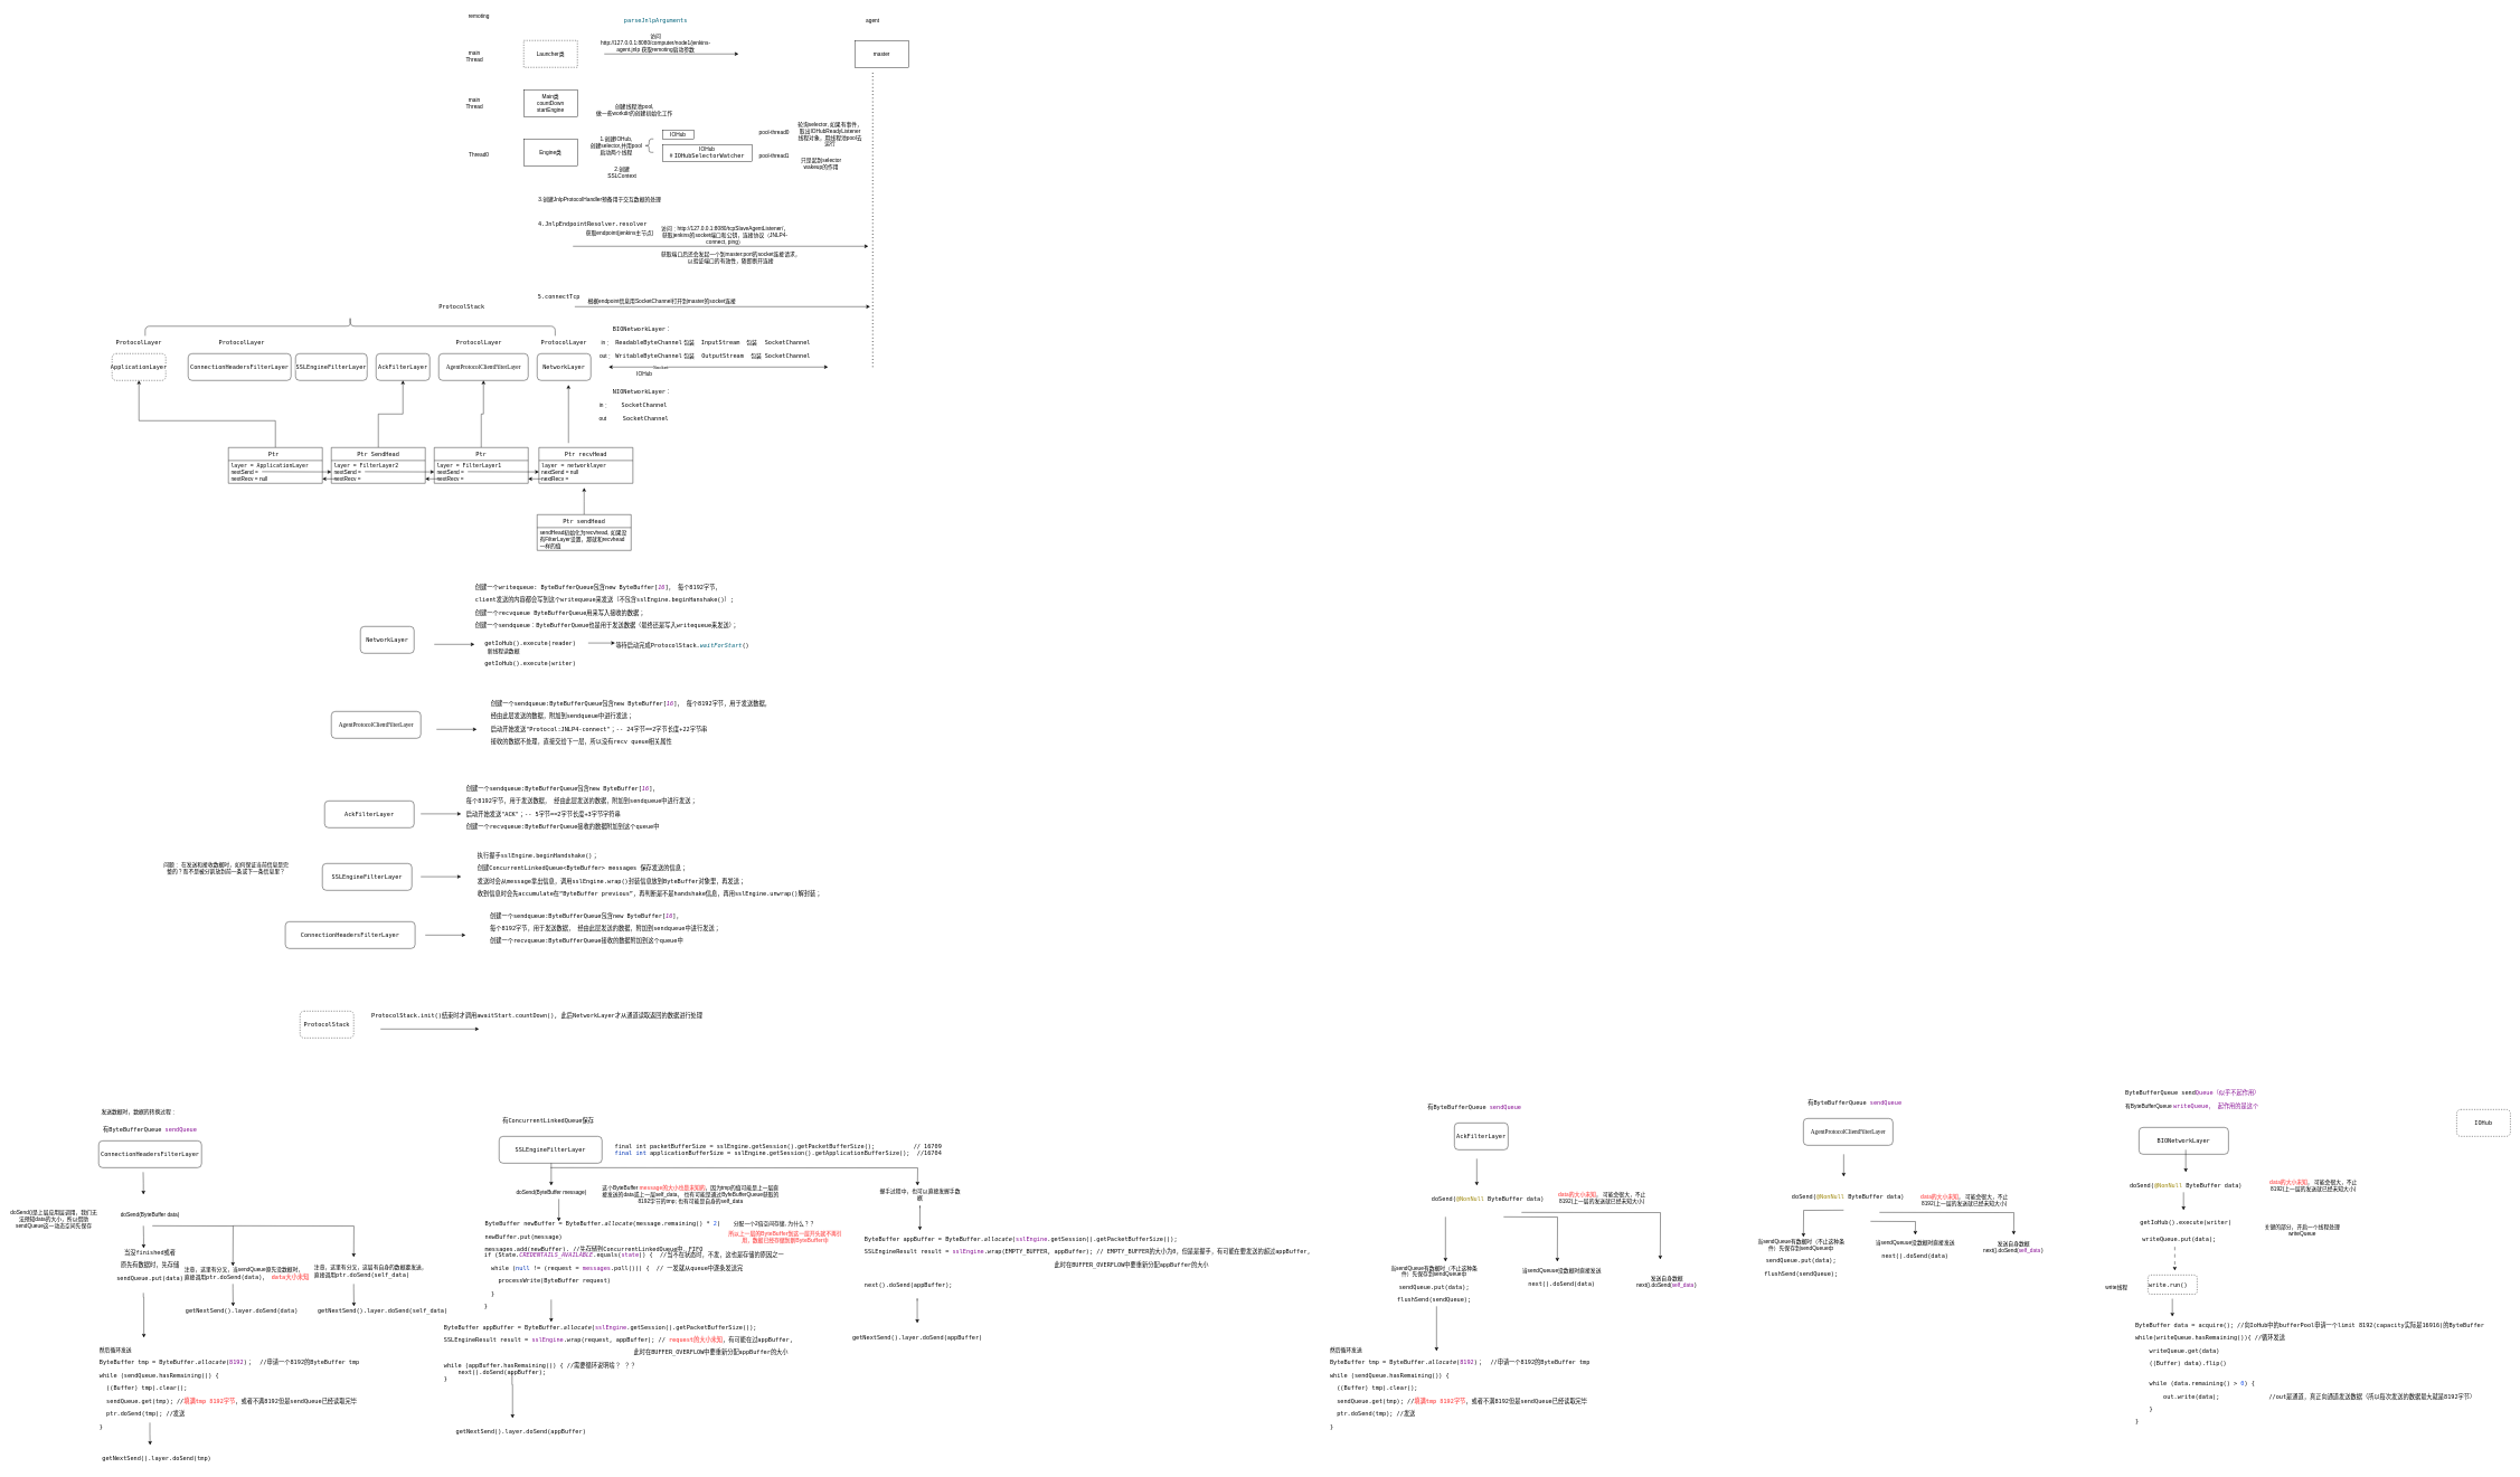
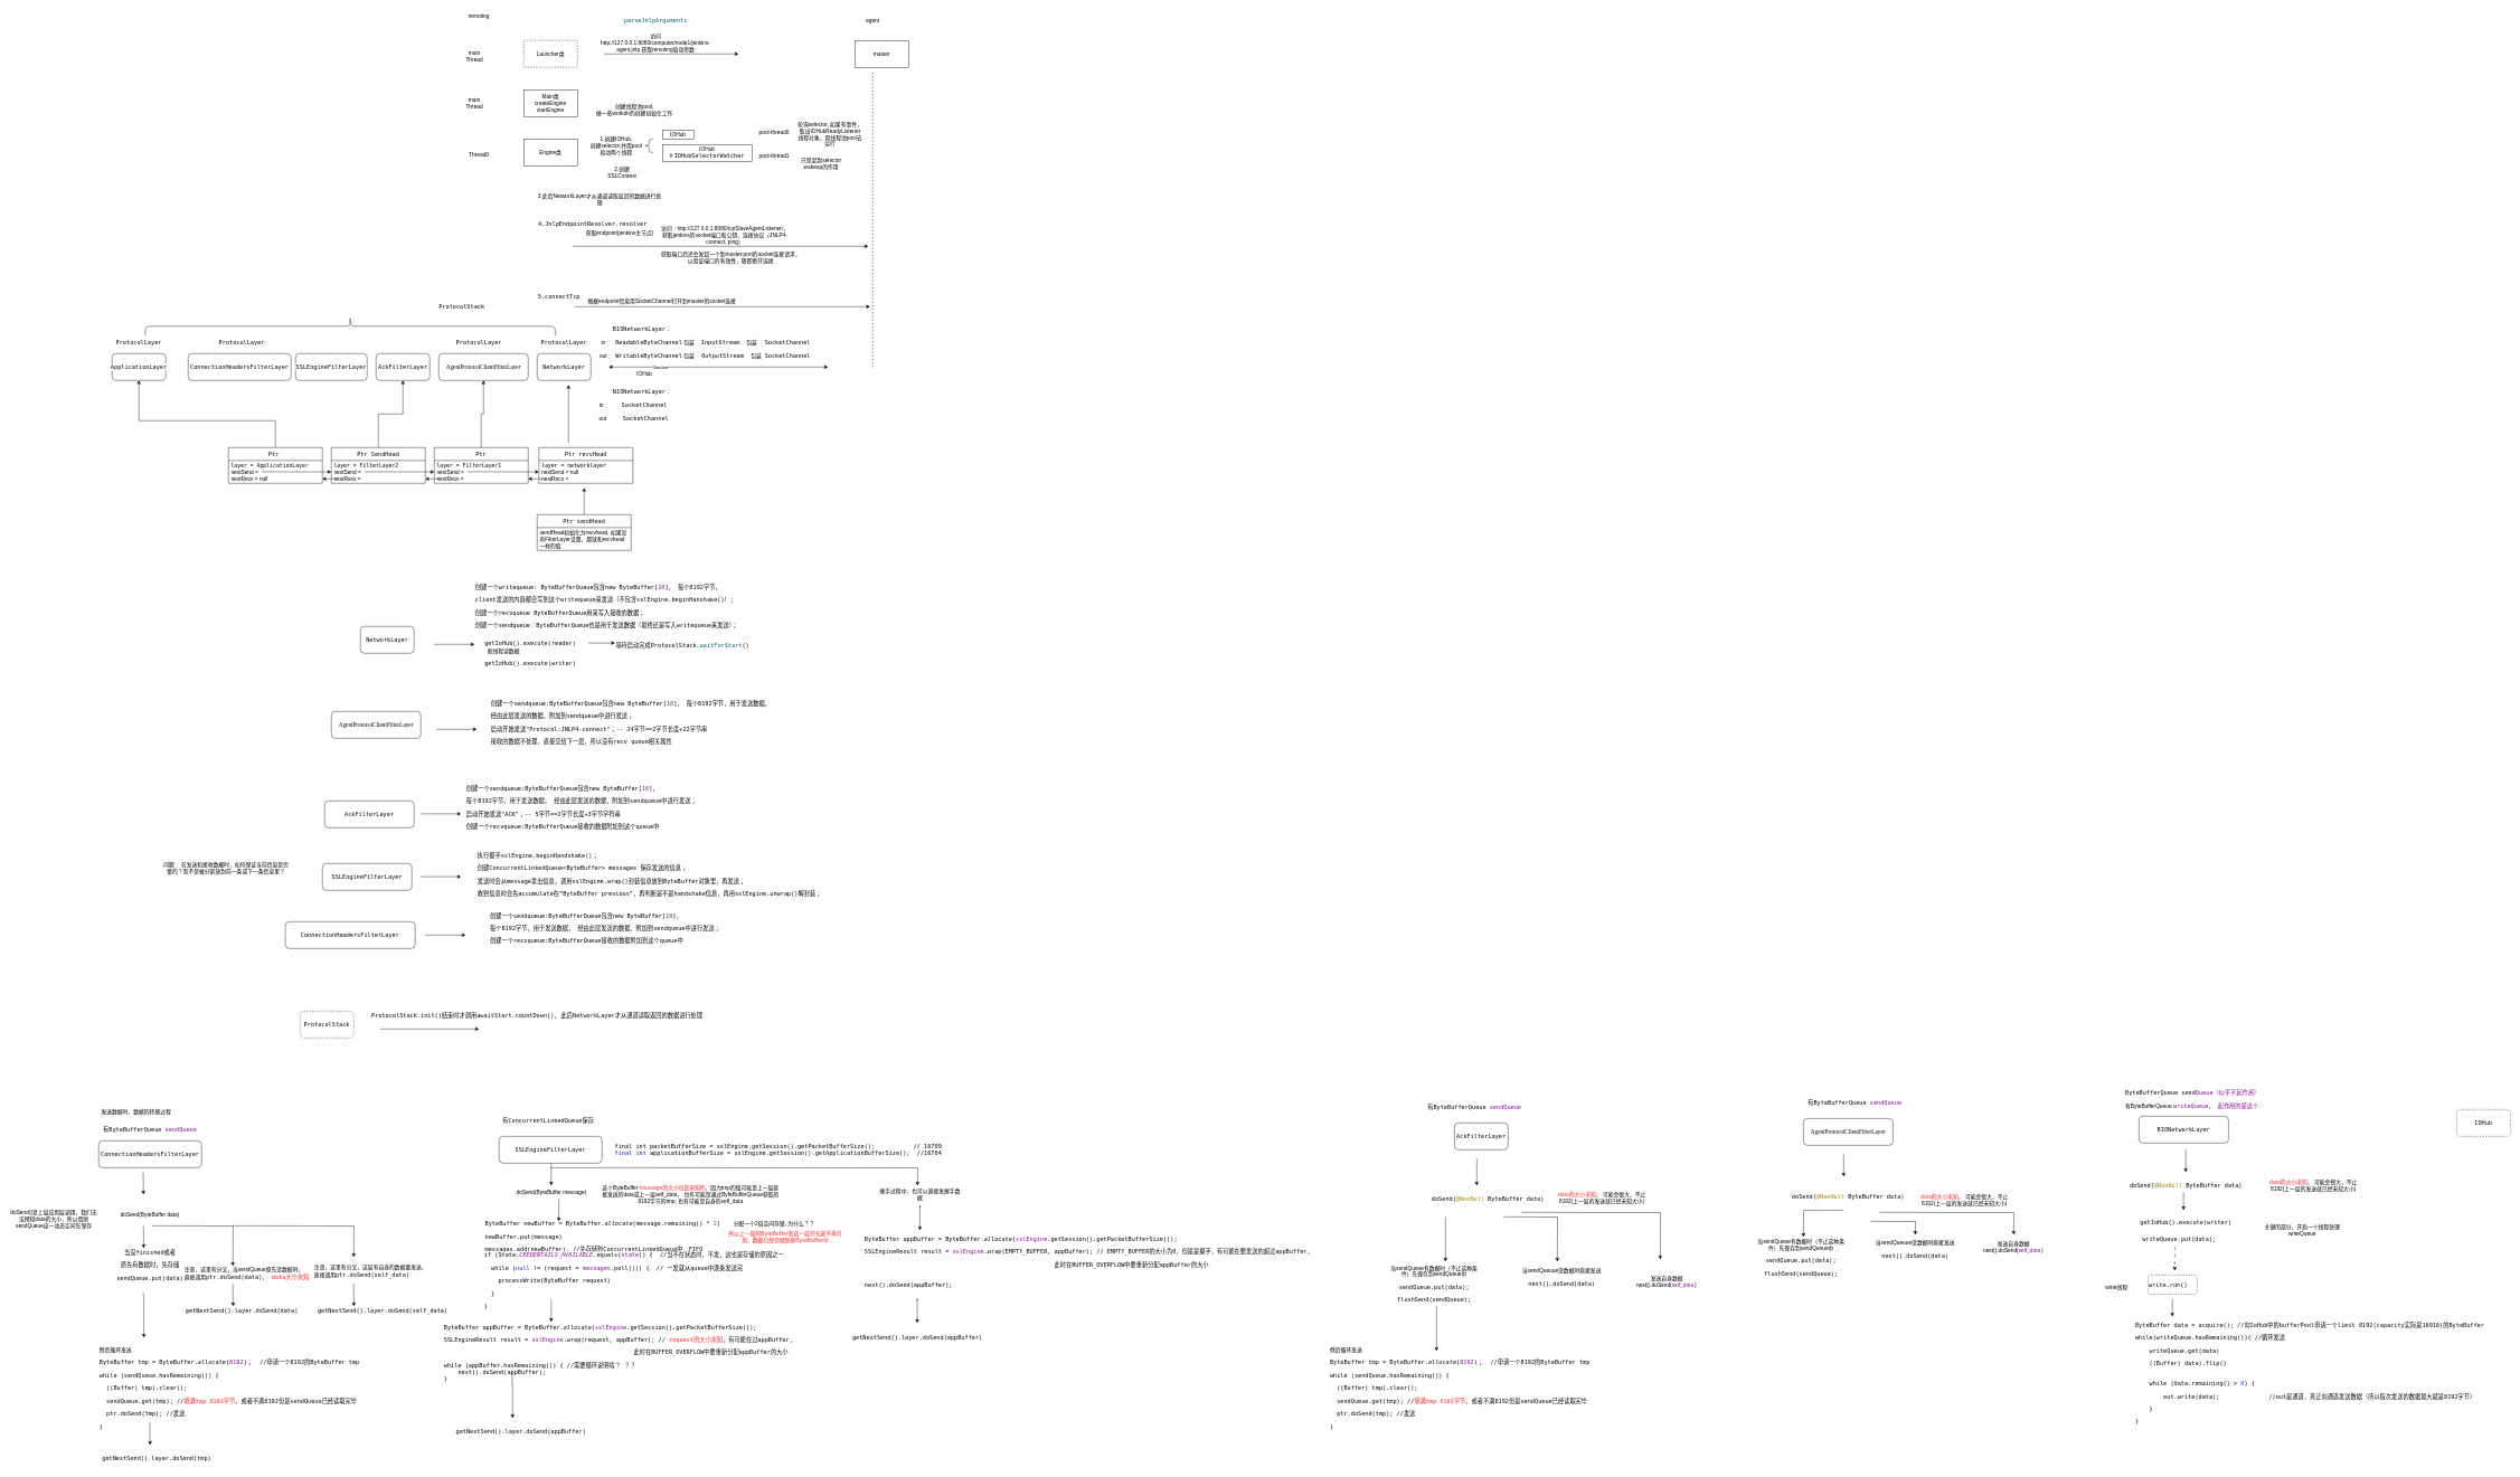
- <mxCell id="10" value="Main类&lt;br&gt;countDown&lt;br&gt;startEngine" style="rounded=0;whiteSpace=wrap;html=1;" parent="1" vertex="1"><mxGeometry x="1170" y="200" width="120" height="60" as="geometry" /></mxCell>
+ <mxCell id="10" value="Main类&lt;br&gt;createEngine&lt;br&gt;startEngine" style="rounded=0;whiteSpace=wrap;html=1;" parent="1" vertex="1"><mxGeometry x="1170" y="200" width="120" height="60" as="geometry" /></mxCell>
- <mxCell id="30" value="3.创建JnlpProtocolHandler预备用于交互数据的处理" style="text;html=1;strokeColor=none;fillColor=none;align=center;verticalAlign=middle;whiteSpace=wrap;rounded=0;" parent="1" vertex="1"><mxGeometry x="1200" y="430" width="280" height="30" as="geometry" /></mxCell>
+ <mxCell id="30" value="3.此后NetworkLayer才从通道读取返回的数据进行处理" style="text;html=1;strokeColor=none;fillColor=none;align=center;verticalAlign=middle;whiteSpace=wrap;rounded=0;" parent="1" vertex="1"><mxGeometry x="1200" y="430" width="280" height="30" as="geometry" /></mxCell>
- <mxCell id="36" value="&lt;pre style=&quot;background-color:#ffffff;color:#080808;font-family:'JetBrains Mono',monospace;font-size:9.8pt;&quot;&gt;&lt;pre style=&quot;font-family: &amp;quot;JetBrains Mono&amp;quot;, monospace; font-size: 9.8pt;&quot;&gt;ApplicationLayer&lt;/pre&gt;&lt;/pre&gt;" style="rounded=1;whiteSpace=wrap;html=1;dashed=1;" parent="1" vertex="1"><mxGeometry x="250" y="790" width="120" height="60" as="geometry" /></mxCell>
+ <mxCell id="36" value="&lt;pre style=&quot;background-color:#ffffff;color:#080808;font-family:'JetBrains Mono',monospace;font-size:9.8pt;&quot;&gt;&lt;pre style=&quot;font-family: &amp;quot;JetBrains Mono&amp;quot;, monospace; font-size: 9.8pt;&quot;&gt;ApplicationLayer&lt;/pre&gt;&lt;/pre&gt;" style="rounded=1;whiteSpace=wrap;html=1;" parent="1" vertex="1"><mxGeometry x="250" y="790" width="120" height="60" as="geometry" /></mxCell>
- <mxCell id="177" value="&lt;pre style=&quot;background-color:#ffffff;color:#080808;font-family:'.AppleSystemUIFont';font-size:9.8pt;&quot;&gt;&lt;pre style=&quot;font-family: &amp;quot;JetBrains Mono&amp;quot;, monospace; font-size: 9.8pt;&quot;&gt;BIONetworkLayer&lt;/pre&gt;&lt;/pre&gt;" style="rounded=1;whiteSpace=wrap;html=1;" vertex="1" parent="1"><mxGeometry x="4780" y="2520" width="200" height="60" as="geometry" /></mxCell>
+ <mxCell id="177" value="&lt;pre style=&quot;background-color:#ffffff;color:#080808;font-family:'.AppleSystemUIFont';font-size:9.8pt;&quot;&gt;&lt;pre style=&quot;font-family: &amp;quot;JetBrains Mono&amp;quot;, monospace; font-size: 9.8pt;&quot;&gt;BIONetworkLayer&lt;/pre&gt;&lt;/pre&gt;" style="rounded=1;whiteSpace=wrap;html=1;" vertex="1" parent="1"><mxGeometry x="4780" y="2495" width="200" height="60" as="geometry" /></mxCell>
